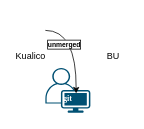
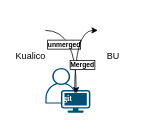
+ <mxCell id="12" style="edgeStyle=orthogonalEdgeStyle;curved=1;orthogonalLoop=1;jettySize=auto;html=1;exitX=0.802;exitY=0.005;exitDx=0;exitDy=0;entryX=0;entryY=0.5;entryDx=0;entryDy=0;fontFamily=Verdana;exitPerimeter=0;" edge="1" parent="4" source="9" target="6"><mxGeometry relative="1" as="geometry"><mxPoint x="89.0" y="104" as="sourcePoint" /></mxGeometry></mxCell>
+ <mxCell id="13" value="&lt;b&gt;Merged&lt;/b&gt;" style="text;html=1;align=center;verticalAlign=middle;resizable=0;points=[];labelBackgroundColor=#ffffff;fontSize=9;fontFamily=Helvetica;labelBorderColor=#000000;" vertex="1" connectable="0" parent="12"><mxGeometry x="-0.174" y="-6" relative="1" as="geometry"><mxPoint x="3" y="9.5" as="offset" /></mxGeometry></mxCell>
